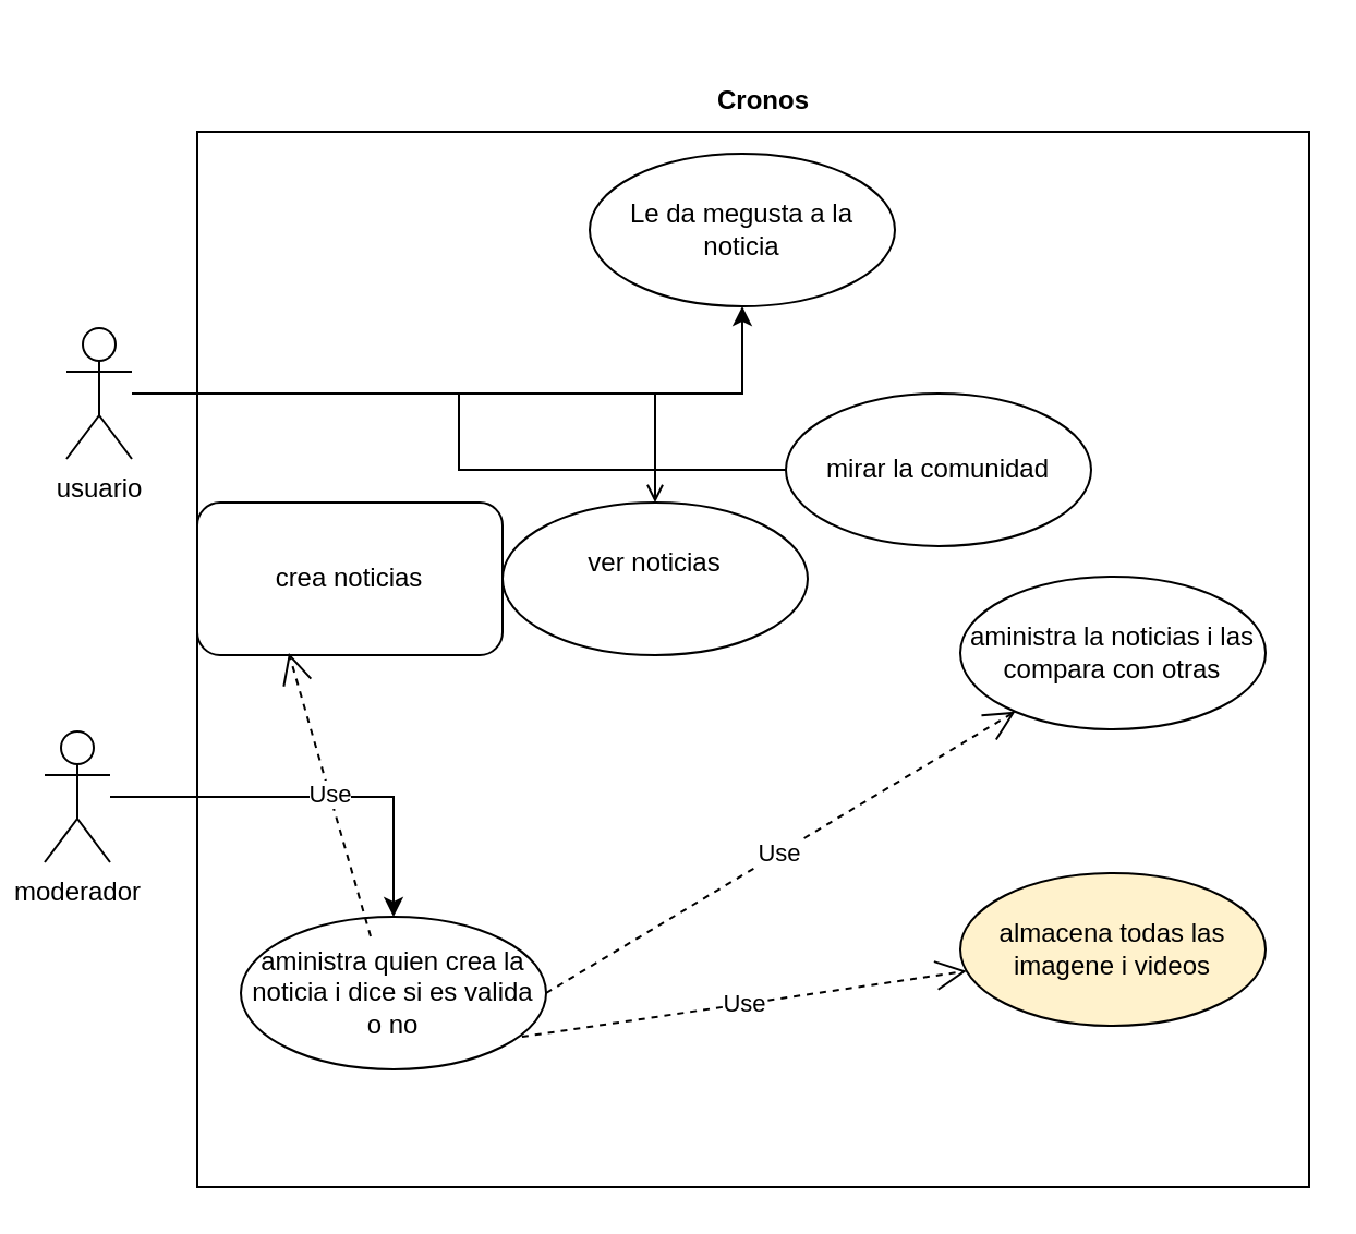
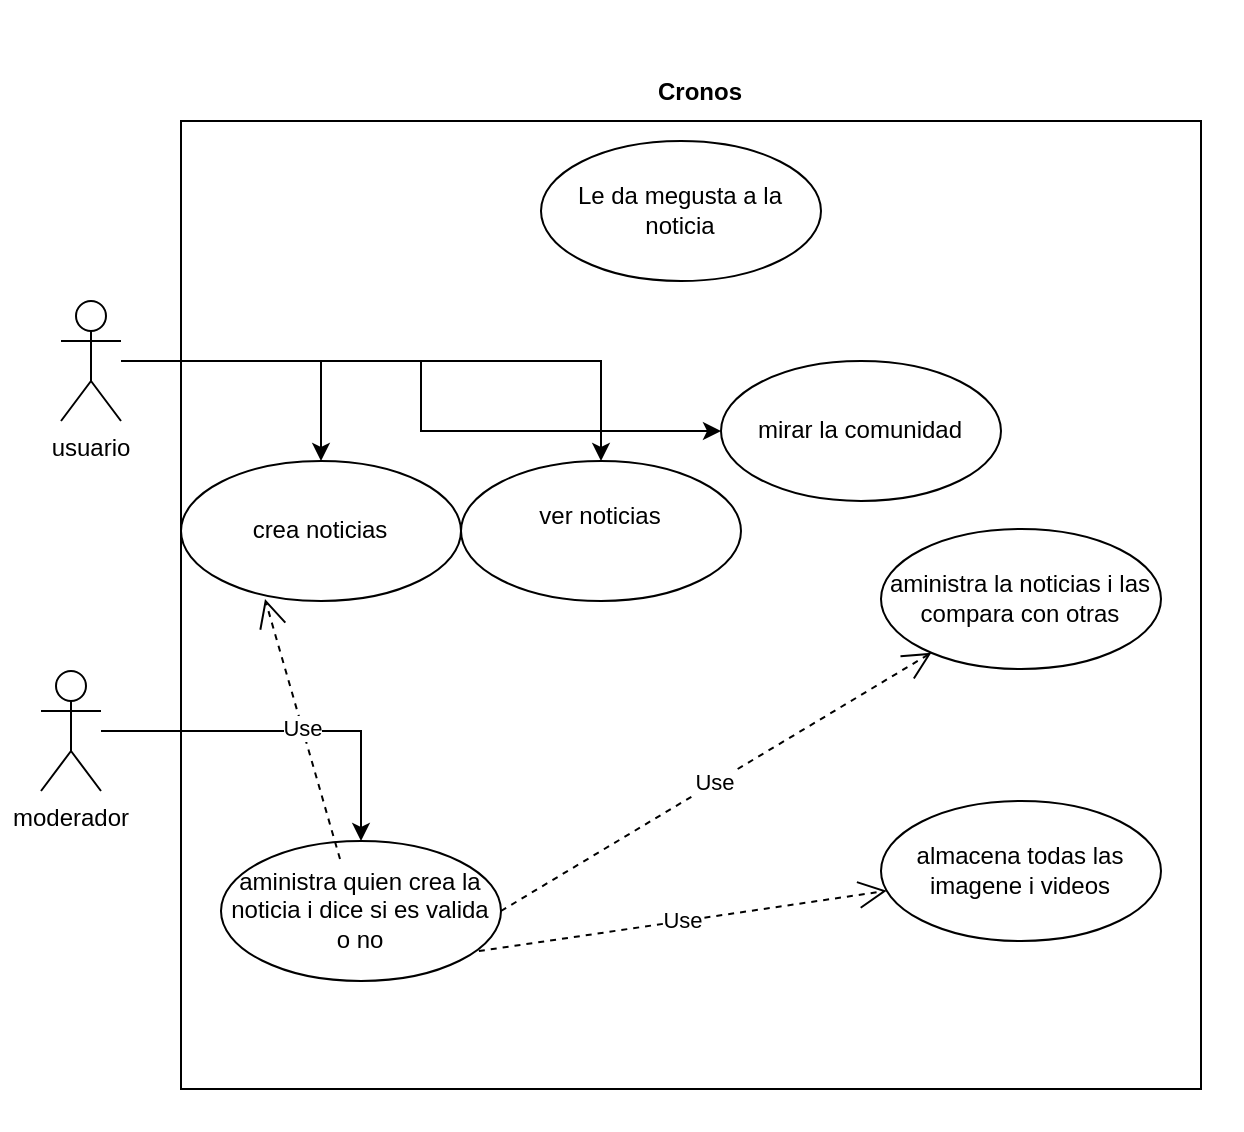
- <mxCell id="5" style="edgeStyle=orthogonalEdgeStyle;rounded=0;orthogonalLoop=1;jettySize=auto;html=1;" edge="1" parent="1" source="8" target="16"><mxGeometry relative="1" as="geometry" /></mxCell>
+ <mxCell id="4" style="edgeStyle=orthogonalEdgeStyle;rounded=0;orthogonalLoop=1;jettySize=auto;html=1;" edge="1" parent="1" source="8" target="11"><mxGeometry relative="1" as="geometry" /></mxCell>
- <mxCell id="7" style="edgeStyle=orthogonalEdgeStyle;rounded=0;orthogonalLoop=1;jettySize=auto;html=1;endArrow=none;" edge="1" parent="1" source="8" target="18"><mxGeometry relative="1" as="geometry" /></mxCell>
+ <mxCell id="7" style="edgeStyle=orthogonalEdgeStyle;rounded=0;orthogonalLoop=1;jettySize=auto;html=1;" edge="1" parent="1" source="8" target="18"><mxGeometry relative="1" as="geometry" /></mxCell>
- <mxCell id="6" style="edgeStyle=orthogonalEdgeStyle;rounded=0;orthogonalLoop=1;jettySize=auto;html=1;endArrow=open;" edge="1" parent="1" source="8" target="17"><mxGeometry relative="1" as="geometry" /></mxCell>
+ <mxCell id="6" style="edgeStyle=orthogonalEdgeStyle;rounded=0;orthogonalLoop=1;jettySize=auto;html=1;" edge="1" parent="1" source="8" target="17"><mxGeometry relative="1" as="geometry" /></mxCell>
- <mxCell id="11" value="crea noticias " style="whiteSpace=wrap;html=1;rounded=1;" vertex="1" parent="1"><mxGeometry x="90" y="230" width="140" height="70" as="geometry" /></mxCell>
+ <mxCell id="11" value="crea noticias " style="ellipse;whiteSpace=wrap;html=1;" vertex="1" parent="1"><mxGeometry x="90" y="230" width="140" height="70" as="geometry" /></mxCell>
- <mxCell id="15" value="&lt;div&gt;almacena todas las &lt;br&gt;&lt;/div&gt;&lt;div&gt;imagene i videos&lt;br&gt;&lt;/div&gt;" style="ellipse;whiteSpace=wrap;html=1;fillColor=#fff2cc;" vertex="1" parent="1"><mxGeometry x="440" y="400" width="140" height="70" as="geometry" /></mxCell>
+ <mxCell id="15" value="&lt;div&gt;almacena todas las &lt;br&gt;&lt;/div&gt;&lt;div&gt;imagene i videos&lt;br&gt;&lt;/div&gt;" style="ellipse;whiteSpace=wrap;html=1;" vertex="1" parent="1"><mxGeometry x="440" y="400" width="140" height="70" as="geometry" /></mxCell>
